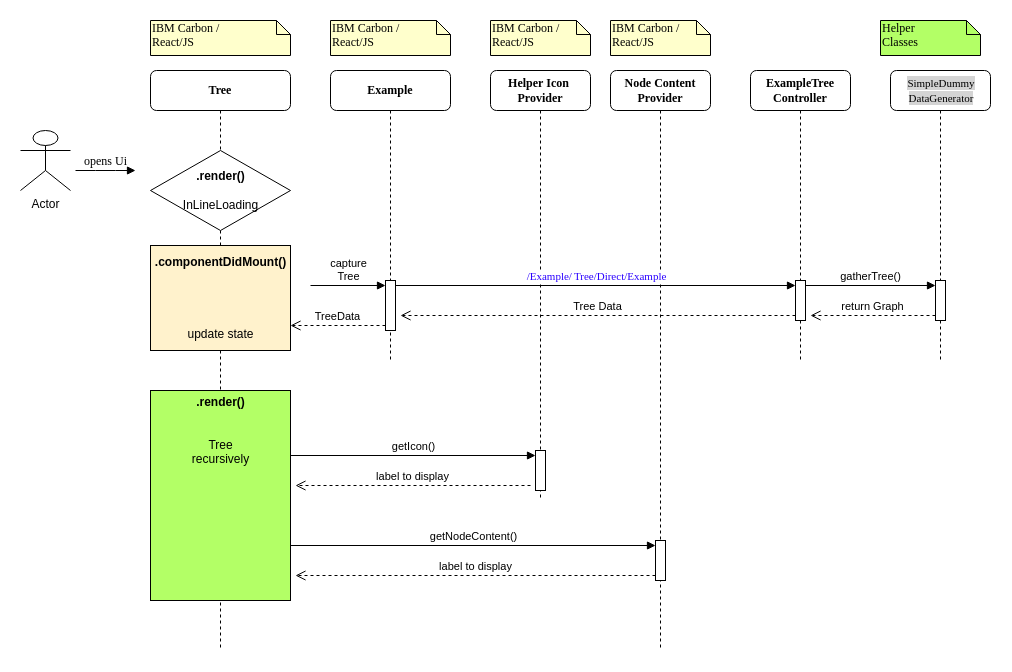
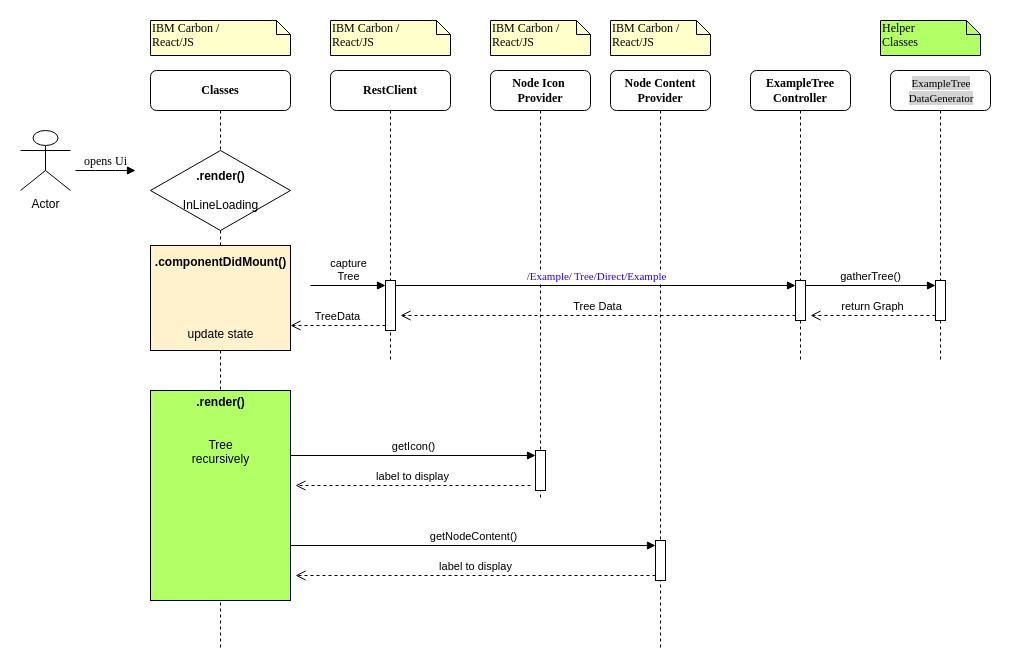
- <mxCell id="10" value="&lt;b&gt;Tree&lt;/b&gt;" style="shape=umlLifeline;perimeter=lifelinePerimeter;whiteSpace=wrap;html=1;container=1;collapsible=0;recursiveResize=0;outlineConnect=0;rounded=1;shadow=0;comic=0;labelBackgroundColor=none;strokeWidth=1;fontFamily=Verdana;fontSize=12;align=center;" parent="1" vertex="1"><mxGeometry x="150" y="70" width="140" height="580" as="geometry" /></mxCell>
+ <mxCell id="10" value="&lt;b&gt;Classes&lt;/b&gt;" style="shape=umlLifeline;perimeter=lifelinePerimeter;whiteSpace=wrap;html=1;container=1;collapsible=0;recursiveResize=0;outlineConnect=0;rounded=1;shadow=0;comic=0;labelBackgroundColor=none;strokeWidth=1;fontFamily=Verdana;fontSize=12;align=center;" parent="1" vertex="1"><mxGeometry x="150" y="70" width="140" height="580" as="geometry" /></mxCell>
- <mxCell id="2" value="&lt;b&gt;Example&lt;/b&gt;" style="shape=umlLifeline;perimeter=lifelinePerimeter;whiteSpace=wrap;html=1;container=1;collapsible=0;recursiveResize=0;outlineConnect=0;rounded=1;shadow=0;comic=0;labelBackgroundColor=none;strokeWidth=1;fontFamily=Verdana;fontSize=12;align=center;" parent="1" vertex="1"><mxGeometry x="330" y="70" width="120" height="290" as="geometry" /></mxCell>
+ <mxCell id="2" value="&lt;b&gt;RestClient&lt;/b&gt;" style="shape=umlLifeline;perimeter=lifelinePerimeter;whiteSpace=wrap;html=1;container=1;collapsible=0;recursiveResize=0;outlineConnect=0;rounded=1;shadow=0;comic=0;labelBackgroundColor=none;strokeWidth=1;fontFamily=Verdana;fontSize=12;align=center;" parent="1" vertex="1"><mxGeometry x="330" y="70" width="120" height="290" as="geometry" /></mxCell>
- <mxCell id="4" value="&lt;b&gt;Helper Icon&amp;nbsp;&lt;br&gt;Provider&lt;/b&gt;" style="shape=umlLifeline;perimeter=lifelinePerimeter;whiteSpace=wrap;html=1;container=1;collapsible=0;recursiveResize=0;outlineConnect=0;rounded=1;shadow=0;comic=0;labelBackgroundColor=none;strokeWidth=1;fontFamily=Verdana;fontSize=12;align=center;" parent="1" vertex="1"><mxGeometry x="490" y="70" width="100" height="430" as="geometry" /></mxCell>
+ <mxCell id="4" value="&lt;b&gt;Node Icon&amp;nbsp;&lt;br&gt;Provider&lt;/b&gt;" style="shape=umlLifeline;perimeter=lifelinePerimeter;whiteSpace=wrap;html=1;container=1;collapsible=0;recursiveResize=0;outlineConnect=0;rounded=1;shadow=0;comic=0;labelBackgroundColor=none;strokeWidth=1;fontFamily=Verdana;fontSize=12;align=center;" parent="1" vertex="1"><mxGeometry x="490" y="70" width="100" height="430" as="geometry" /></mxCell>
- <mxCell id="8" value="&lt;div&gt;&lt;span style=&quot;background-color:#ffffff;padding:0px 0px 0px 2px;&quot;&gt;&lt;span style=&quot;font-family: Menlo; white-space: pre;&quot;&gt;&lt;span style=&quot;background-color: rgb(212, 212, 212);&quot;&gt;&lt;font style=&quot;font-size: 11px;&quot;&gt;SimpleDummy&lt;/font&gt;&lt;/span&gt;&lt;/span&gt;&lt;/span&gt;&lt;/div&gt;&lt;div&gt;&lt;span style=&quot;background-color:#ffffff;padding:0px 0px 0px 2px;&quot;&gt;&lt;span style=&quot;font-family: Menlo; white-space: pre;&quot;&gt;&lt;span style=&quot;background-color: rgb(212, 212, 212);&quot;&gt;&lt;font style=&quot;font-size: 11px;&quot;&gt;DataGenerator&lt;/font&gt;&lt;/span&gt;&lt;/span&gt;&lt;/span&gt;&lt;/div&gt;" style="shape=umlLifeline;perimeter=lifelinePerimeter;whiteSpace=wrap;html=1;container=1;collapsible=0;recursiveResize=0;outlineConnect=0;rounded=1;shadow=0;comic=0;labelBackgroundColor=none;strokeWidth=1;fontFamily=Verdana;fontSize=12;align=center;size=40;" parent="1" vertex="1"><mxGeometry x="890" y="70" width="100" height="290" as="geometry" /></mxCell>
+ <mxCell id="8" value="&lt;div&gt;&lt;span style=&quot;background-color:#ffffff;padding:0px 0px 0px 2px;&quot;&gt;&lt;span style=&quot;font-family: Menlo; white-space: pre;&quot;&gt;&lt;span style=&quot;background-color: rgb(212, 212, 212);&quot;&gt;&lt;font style=&quot;font-size: 11px;&quot;&gt;ExampleTree&lt;/font&gt;&lt;/span&gt;&lt;/span&gt;&lt;/span&gt;&lt;/div&gt;&lt;div&gt;&lt;span style=&quot;background-color:#ffffff;padding:0px 0px 0px 2px;&quot;&gt;&lt;span style=&quot;font-family: Menlo; white-space: pre;&quot;&gt;&lt;span style=&quot;background-color: rgb(212, 212, 212);&quot;&gt;&lt;font style=&quot;font-size: 11px;&quot;&gt;DataGenerator&lt;/font&gt;&lt;/span&gt;&lt;/span&gt;&lt;/span&gt;&lt;/div&gt;" style="shape=umlLifeline;perimeter=lifelinePerimeter;whiteSpace=wrap;html=1;container=1;collapsible=0;recursiveResize=0;outlineConnect=0;rounded=1;shadow=0;comic=0;labelBackgroundColor=none;strokeWidth=1;fontFamily=Verdana;fontSize=12;align=center;size=40;" parent="1" vertex="1"><mxGeometry x="890" y="70" width="100" height="290" as="geometry" /></mxCell>
